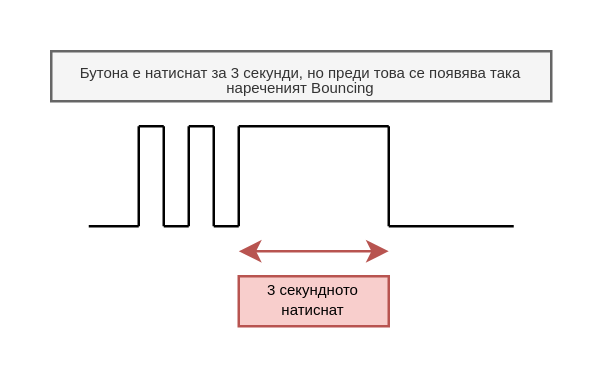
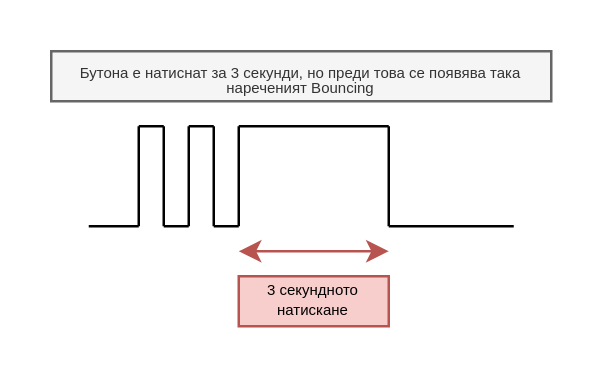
- <mxCell id="17" value="&lt;div&gt;3 секундното&lt;/div&gt;&lt;div&gt;натиснат&lt;br&gt;&lt;/div&gt;" style="text;html=1;strokeColor=#b85450;fillColor=#f8cecc;align=center;verticalAlign=middle;whiteSpace=wrap;rounded=0;fontSize=6;" vertex="1" parent="1"><mxGeometry x="95" y="110" width="60" height="20" as="geometry" /></mxCell>
+ <mxCell id="17" value="&lt;div&gt;3 секундното&lt;/div&gt;&lt;div&gt;натискане&lt;br&gt;&lt;/div&gt;" style="text;html=1;strokeColor=#b85450;fillColor=#f8cecc;align=center;verticalAlign=middle;whiteSpace=wrap;rounded=0;fontSize=6;" vertex="1" parent="1"><mxGeometry x="95" y="110" width="60" height="20" as="geometry" /></mxCell>
